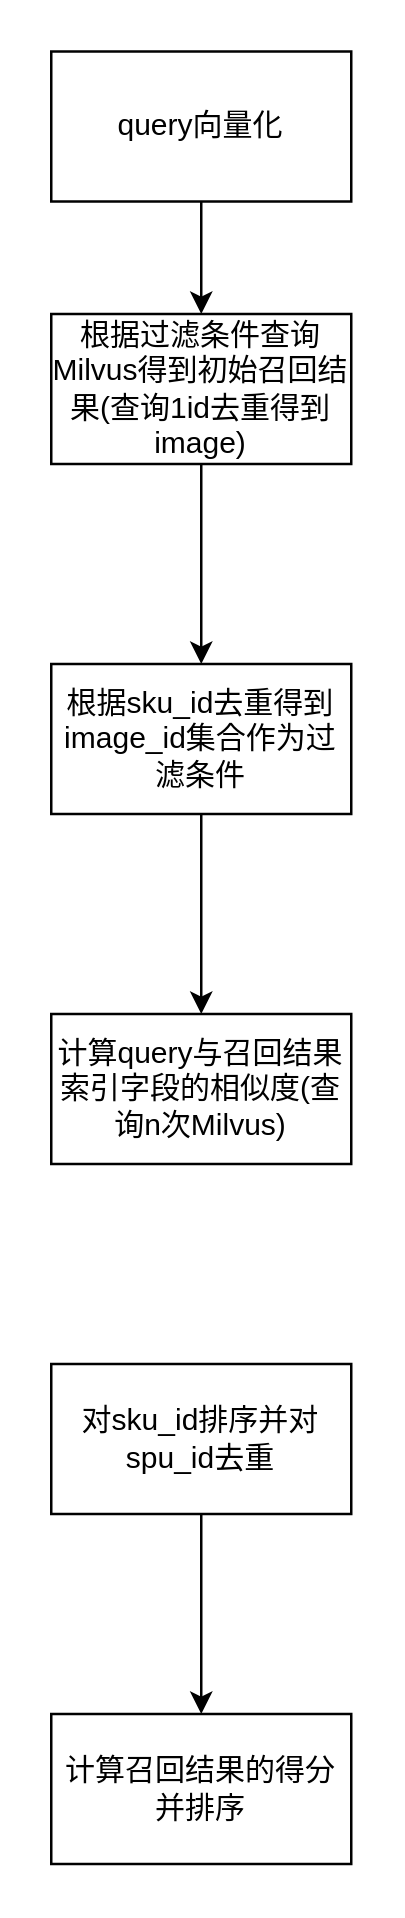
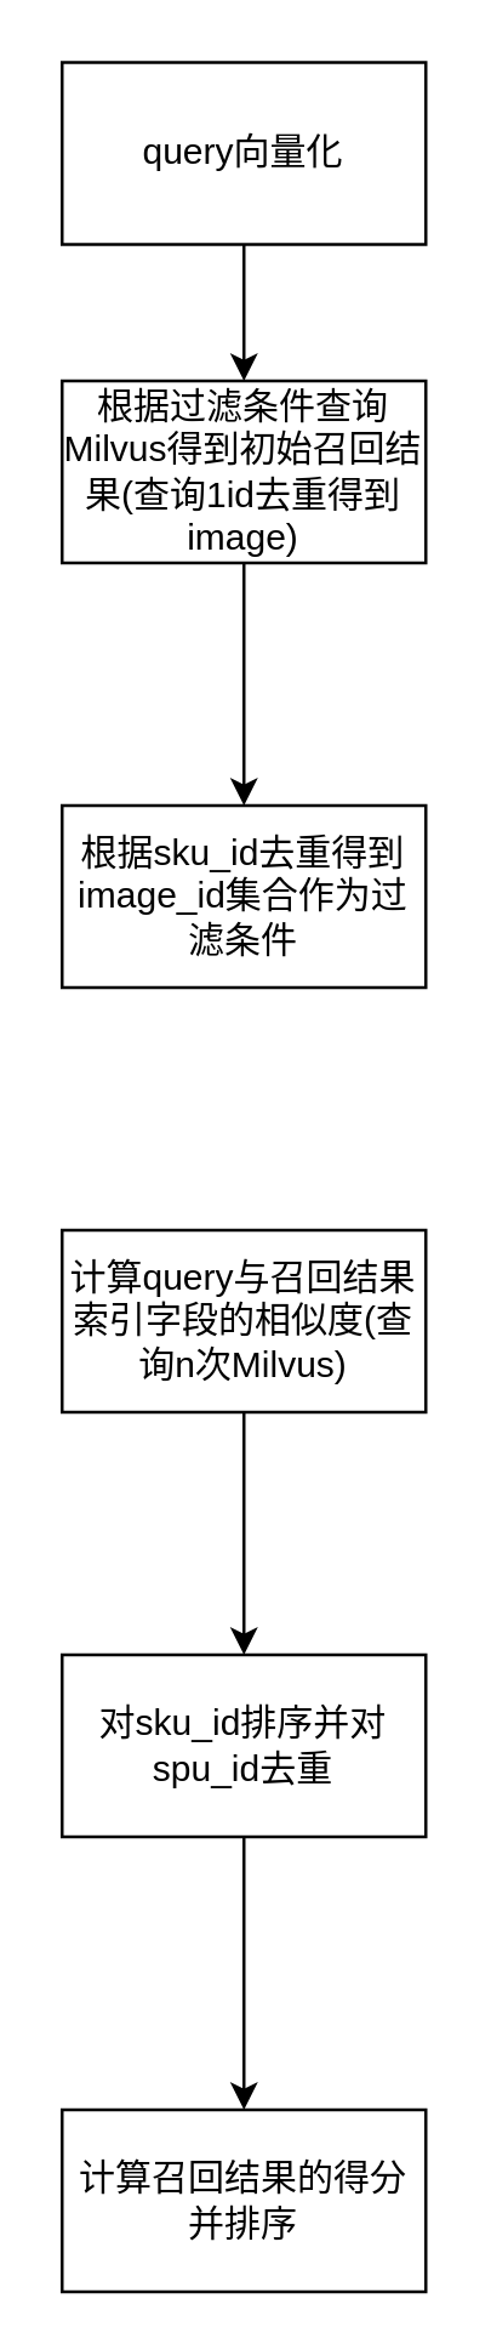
- <mxCell id="6" value="" style="edgeStyle=orthogonalEdgeStyle;rounded=0;orthogonalLoop=1;jettySize=auto;html=1;" edge="1" parent="1" source="7" target="9"><mxGeometry relative="1" as="geometry" /></mxCell>
+ <mxCell id="8" value="" style="edgeStyle=orthogonalEdgeStyle;rounded=0;orthogonalLoop=1;jettySize=auto;html=1;" edge="1" parent="1" source="9" target="11"><mxGeometry relative="1" as="geometry" /></mxCell>
- <mxCell id="12" value="计算召回结果的得分并排序" style="rounded=0;whiteSpace=wrap;html=1;" vertex="1" parent="1"><mxGeometry x="20" y="685" width="120" height="60" as="geometry" /></mxCell>
+ <mxCell id="12" value="计算召回结果的得分并排序" style="rounded=0;whiteSpace=wrap;html=1;" vertex="1" parent="1"><mxGeometry x="20" y="695" width="120" height="60" as="geometry" /></mxCell>
